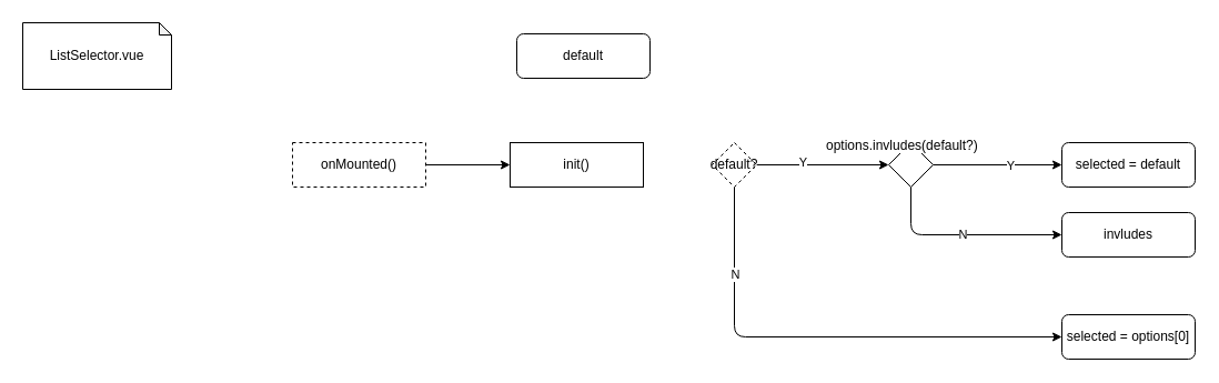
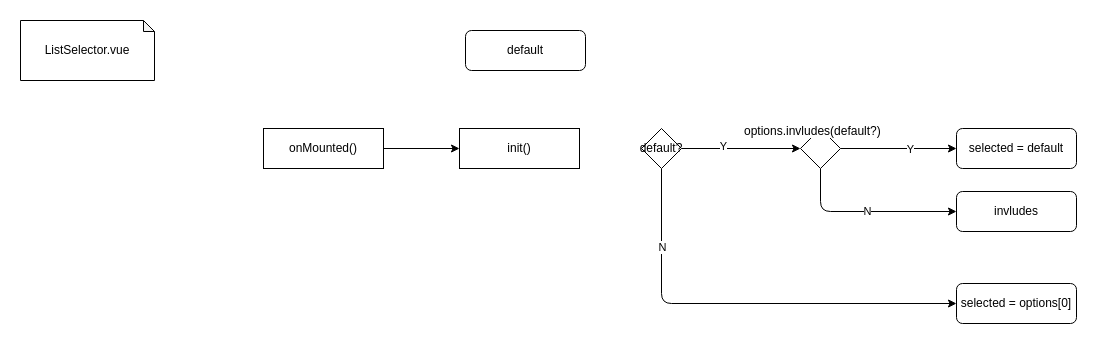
- <mxCell id="5" value="onMounted()" style="rounded=0;whiteSpace=wrap;html=1;dashed=1;" vertex="1" parent="1"><mxGeometry x="263" y="128" width="120" height="40" as="geometry" /></mxCell>
+ <mxCell id="5" value="onMounted()" style="rounded=0;whiteSpace=wrap;html=1;" vertex="1" parent="1"><mxGeometry x="263" y="128" width="120" height="40" as="geometry" /></mxCell>
- <mxCell id="11" value="default?" style="rhombus;whiteSpace=wrap;html=1;dashed=1;" vertex="1" parent="1"><mxGeometry x="641" y="128" width="40" height="40" as="geometry" /></mxCell>
+ <mxCell id="11" value="default?" style="rhombus;whiteSpace=wrap;html=1;" vertex="1" parent="1"><mxGeometry x="641" y="128" width="40" height="40" as="geometry" /></mxCell>
